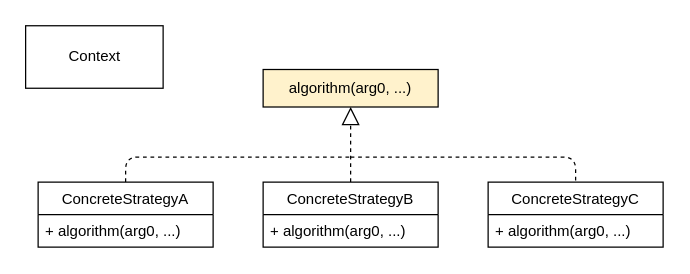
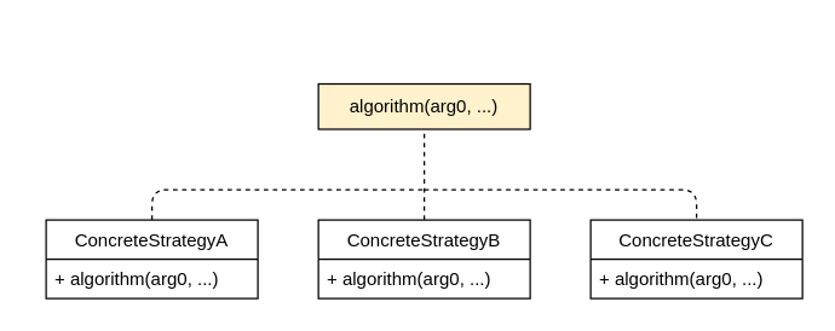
- <mxCell id="2" value="Context" style="html=1;" vertex="1" parent="1"><mxGeometry x="20" y="20" width="110" height="50" as="geometry" /></mxCell>
- <mxCell id="11" value="" style="endArrow=block;dashed=1;endFill=0;endSize=12;html=1;entryX=0.5;entryY=1;entryDx=0;entryDy=0;exitX=0.5;exitY=0;exitDx=0;exitDy=0;" edge="1" parent="1" source="7" target="3"><mxGeometry width="160" relative="1" as="geometry"><mxPoint x="20" y="225" as="sourcePoint" /><mxPoint x="180" y="225" as="targetPoint" /></mxGeometry></mxCell>
+ <mxCell id="11" value="" style="endArrow=none;dashed=1;endFill=0;endSize=12;html=1;entryX=0.5;entryY=1;entryDx=0;entryDy=0;exitX=0.5;exitY=0;exitDx=0;exitDy=0;" edge="1" parent="1" source="7" target="3"><mxGeometry width="160" relative="1" as="geometry"><mxPoint x="20" y="225" as="sourcePoint" /><mxPoint x="180" y="225" as="targetPoint" /></mxGeometry></mxCell>
